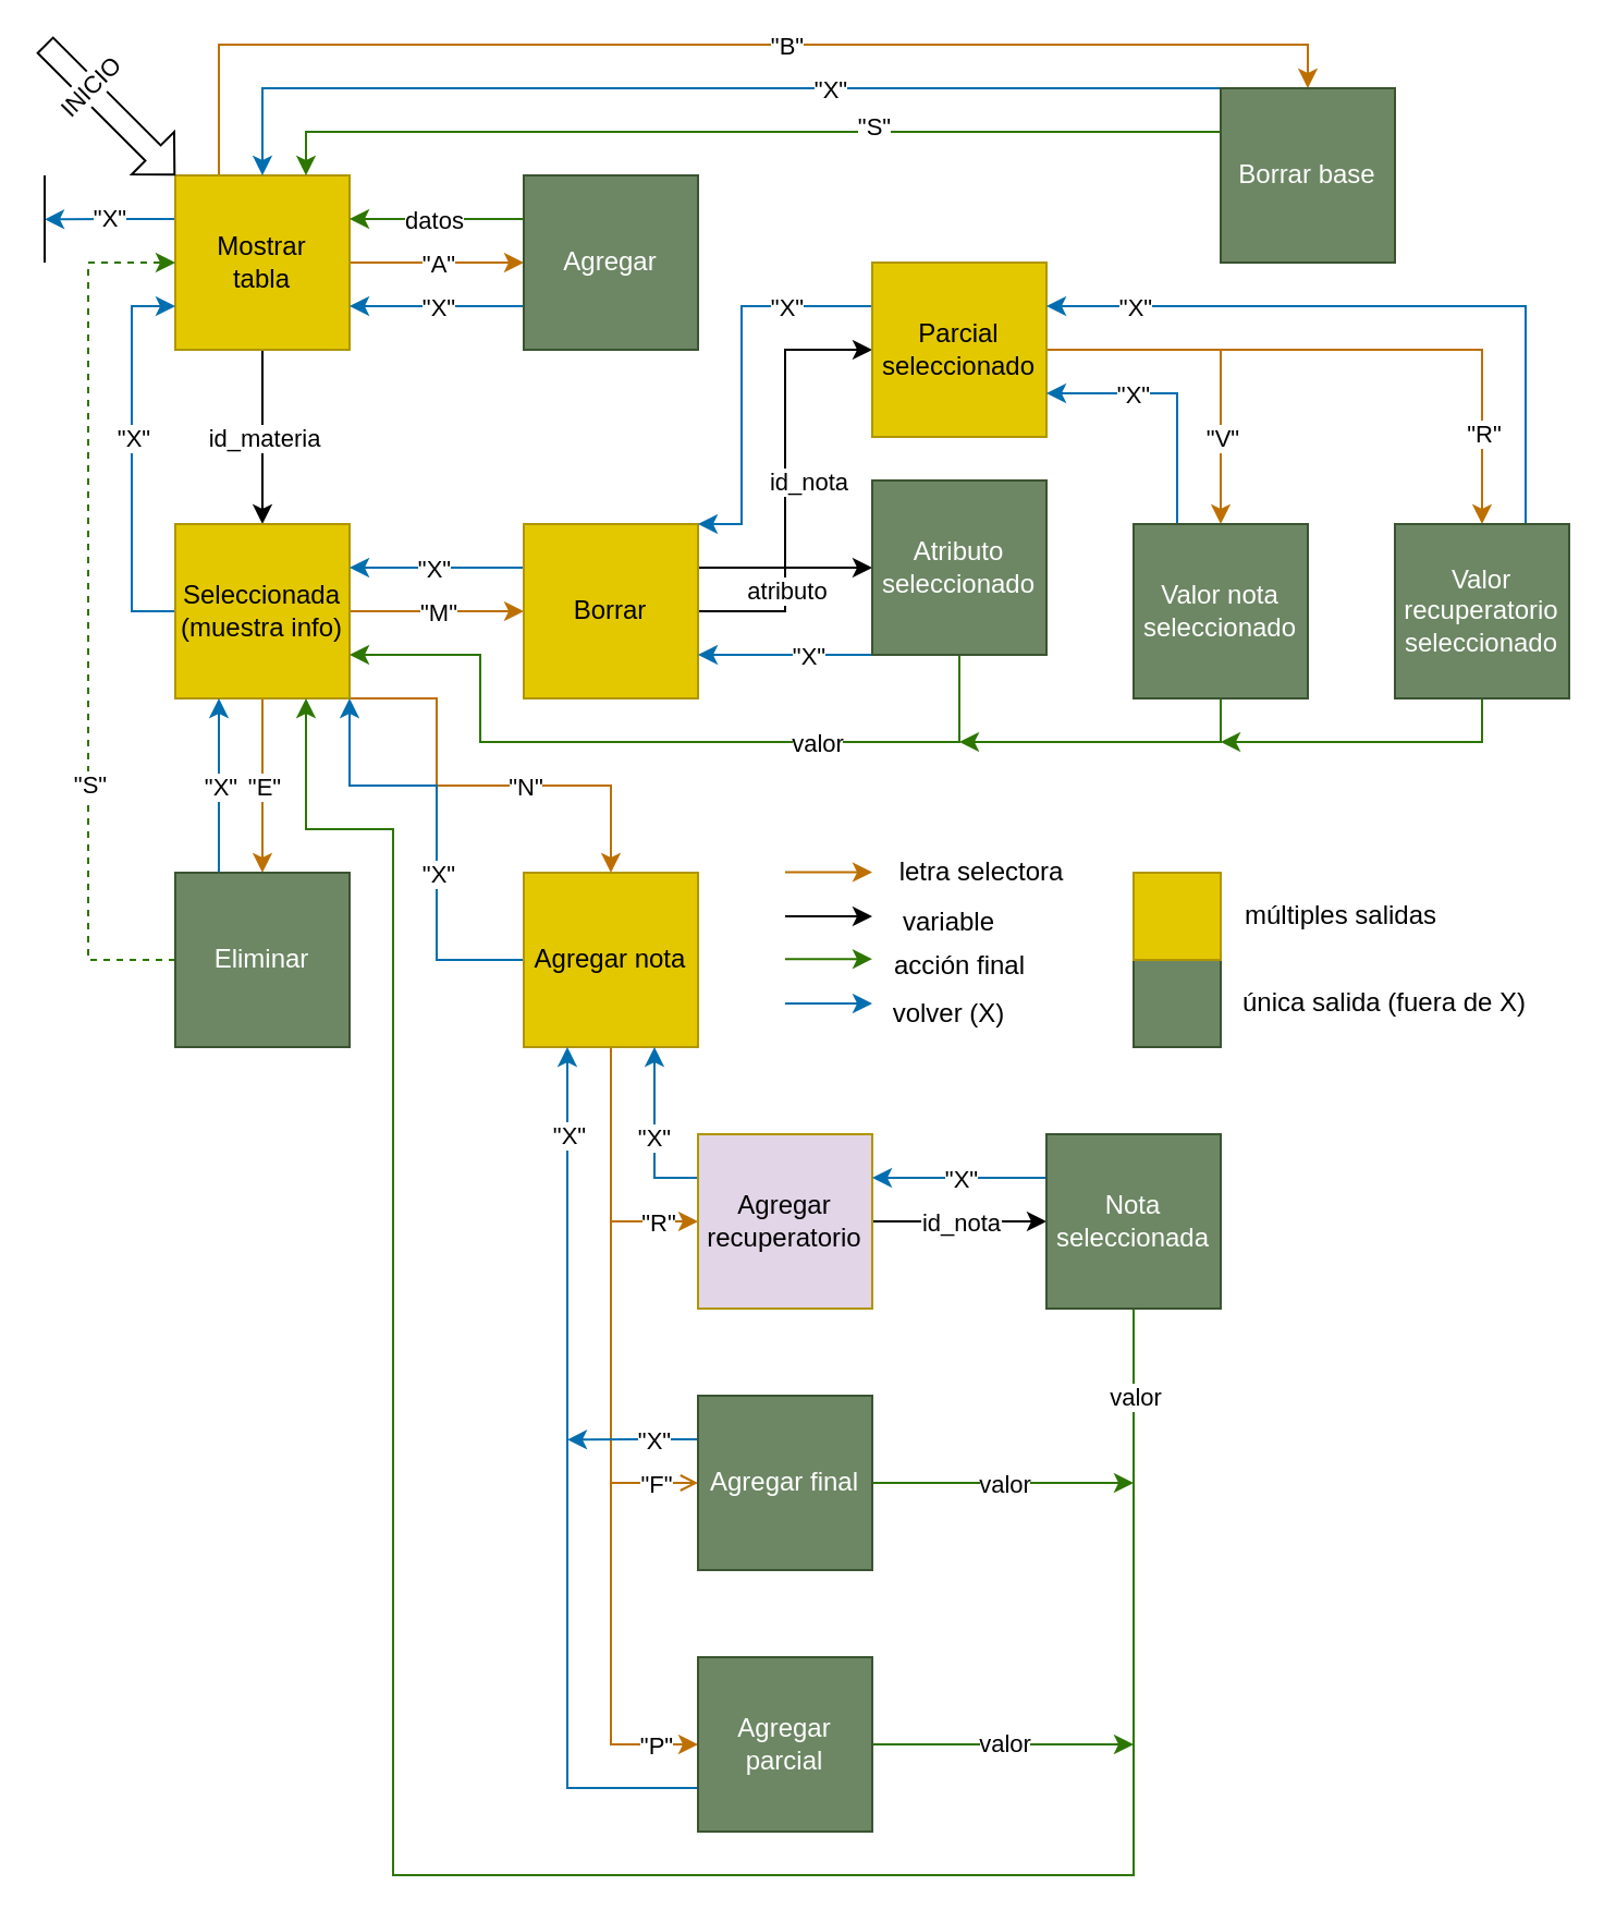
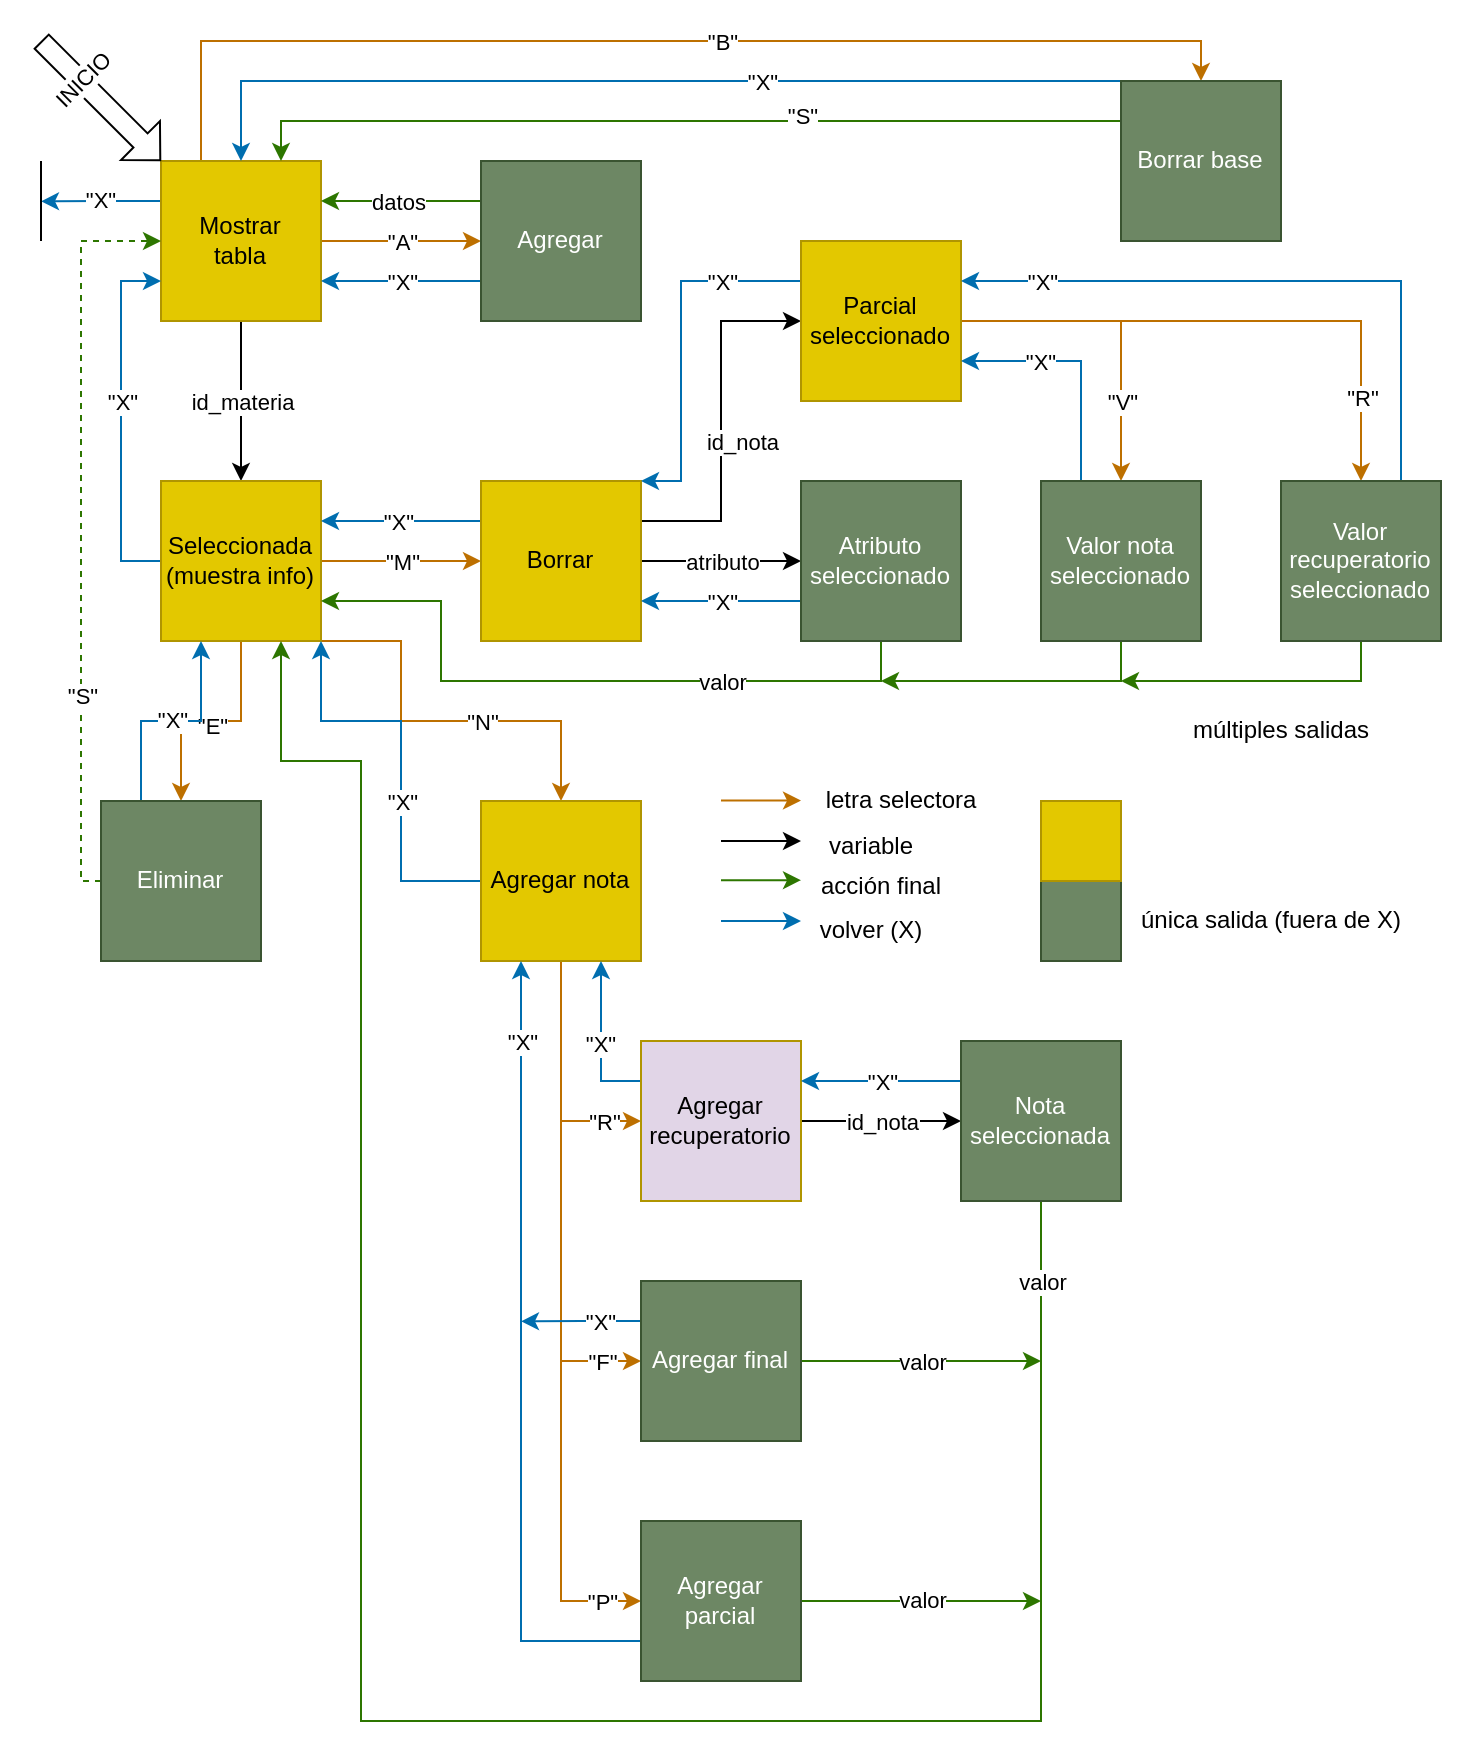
- <mxCell id="70" value="Atributo seleccionado" style="whiteSpace=wrap;html=1;aspect=fixed;fillColor=#6d8764;fontColor=#ffffff;strokeColor=#3A5431;" parent="1" vertex="1"><mxGeometry x="400" y="220" width="80" height="80" as="geometry" /></mxCell>
+ <mxCell id="70" value="Atributo seleccionado" style="whiteSpace=wrap;html=1;aspect=fixed;fillColor=#6d8764;fontColor=#ffffff;strokeColor=#3A5431;" parent="1" vertex="1"><mxGeometry x="400" y="240" width="80" height="80" as="geometry" /></mxCell>
- <mxCell id="104" value="múltiples salidas" style="text;html=1;align=center;verticalAlign=middle;resizable=0;points=[];autosize=1;strokeColor=none;fillColor=none;" vertex="1" parent="1"><mxGeometry x="560" y="405" width="110" height="30" as="geometry" /></mxCell>
+ <mxCell id="104" value="múltiples salidas" style="text;html=1;align=center;verticalAlign=middle;resizable=0;points=[];autosize=1;strokeColor=none;fillColor=none;" vertex="1" parent="1"><mxGeometry x="585" y="350" width="110" height="30" as="geometry" /></mxCell>
- <mxCell id="29" value="Eliminar" style="whiteSpace=wrap;html=1;aspect=fixed;fillColor=#6d8764;fontColor=#ffffff;strokeColor=#3A5431;" parent="1" vertex="1"><mxGeometry x="80" y="400" width="80" height="80" as="geometry" /></mxCell>
+ <mxCell id="29" value="Eliminar" style="whiteSpace=wrap;html=1;aspect=fixed;fillColor=#6d8764;fontColor=#ffffff;strokeColor=#3A5431;" parent="1" vertex="1"><mxGeometry x="50" y="400" width="80" height="80" as="geometry" /></mxCell>
- <mxCell id="39" style="edgeStyle=orthogonalEdgeStyle;rounded=0;orthogonalLoop=1;jettySize=auto;html=1;exitX=0.5;exitY=1;exitDx=0;exitDy=0;entryX=0;entryY=0.5;entryDx=0;entryDy=0;fillColor=#f0a30a;strokeColor=#BD7000;endArrow=open;" parent="1" source="45" target="55" edge="1"><mxGeometry relative="1" as="geometry" /></mxCell>
+ <mxCell id="39" style="edgeStyle=orthogonalEdgeStyle;rounded=0;orthogonalLoop=1;jettySize=auto;html=1;exitX=0.5;exitY=1;exitDx=0;exitDy=0;entryX=0;entryY=0.5;entryDx=0;entryDy=0;fillColor=#f0a30a;strokeColor=#BD7000;" parent="1" source="45" target="55" edge="1"><mxGeometry relative="1" as="geometry" /></mxCell>
